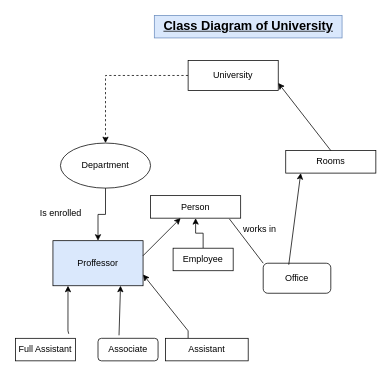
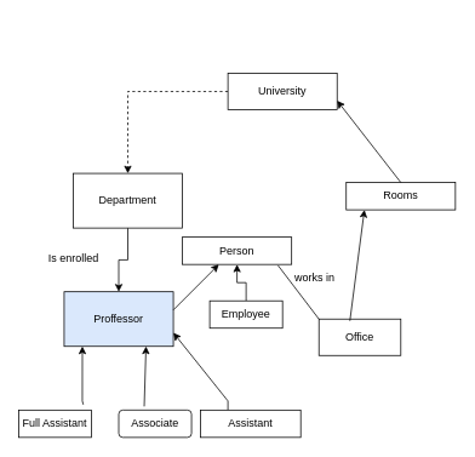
- <mxCell id="24" value="Class Diagram of University&lt;br style=&quot;font-size: 17px;&quot;&gt;" style="text;html=1;align=center;verticalAlign=middle;resizable=0;points=[];autosize=1;strokeColor=#6c8ebf;fillColor=#dae8fc;fontStyle=5;fontSize=17;" vertex="1" parent="1"><mxGeometry x="205" y="20" width="250" height="30" as="geometry" /></mxCell>
- <mxCell id="5" value="Department" style="ellipse;whiteSpace=wrap;html=1;" vertex="1" parent="1"><mxGeometry x="80" y="190" width="120" height="60" as="geometry" /></mxCell>
+ <mxCell id="5" value="Department" style="rounded=0;whiteSpace=wrap;html=1;" vertex="1" parent="1"><mxGeometry x="80" y="190" width="120" height="60" as="geometry" /></mxCell>
- <mxCell id="15" value="Office&lt;br&gt;" style="whiteSpace=wrap;html=1;rounded=1;" vertex="1" parent="1"><mxGeometry x="350" y="350" width="90" height="40" as="geometry" /></mxCell>
+ <mxCell id="15" value="Office&lt;br&gt;" style="rounded=0;whiteSpace=wrap;html=1;" vertex="1" parent="1"><mxGeometry x="350" y="350" width="90" height="40" as="geometry" /></mxCell>
